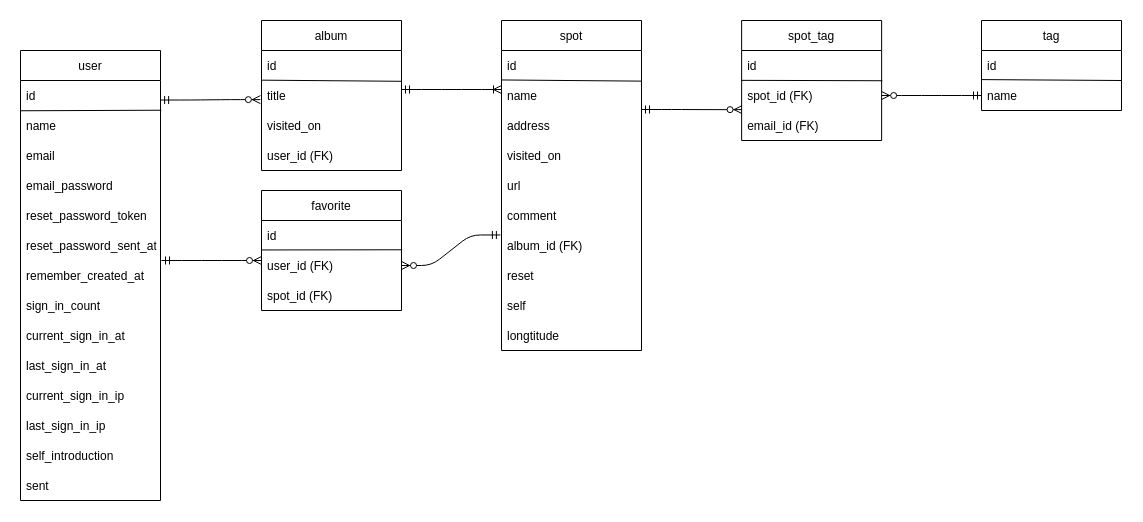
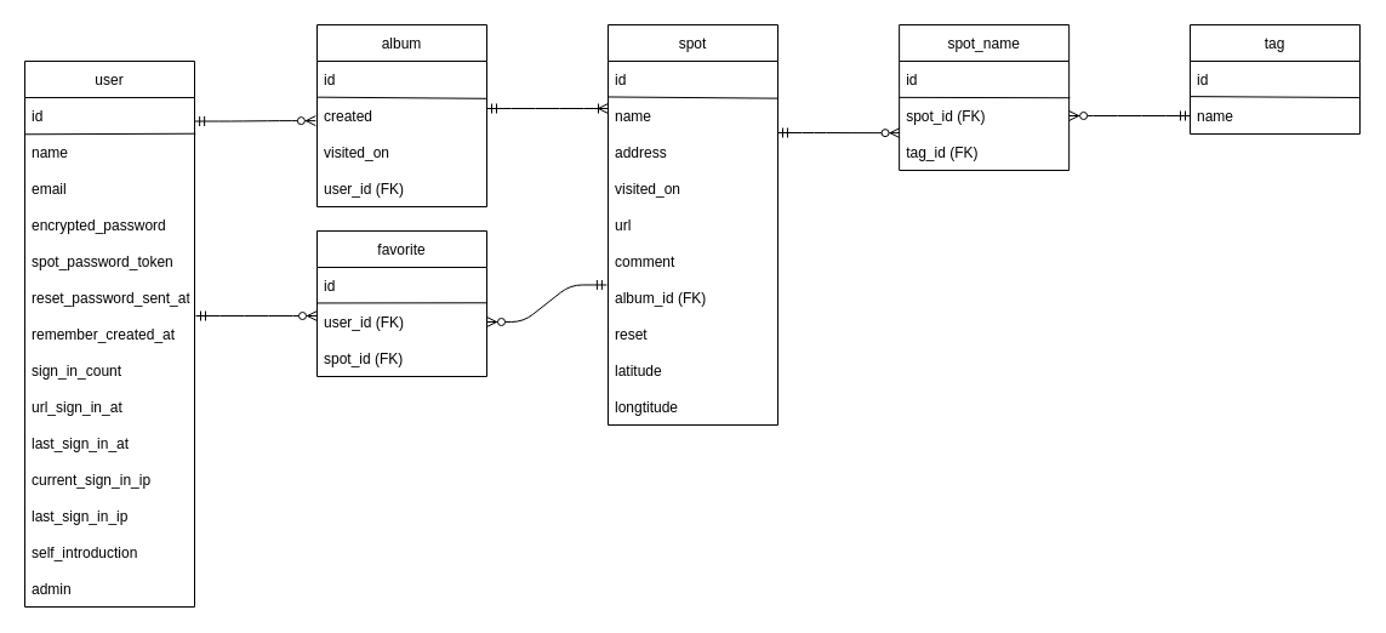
- <mxCell id="34" value="spot_tag" style="swimlane;fontStyle=0;childLayout=stackLayout;horizontal=1;startSize=30;horizontalStack=0;resizeParent=1;resizeParentMax=0;resizeLast=0;collapsible=1;marginBottom=0;" parent="1" vertex="1"><mxGeometry x="741.14" y="20" width="140" height="120" as="geometry" /></mxCell>
+ <mxCell id="34" value="spot_name" style="swimlane;fontStyle=0;childLayout=stackLayout;horizontal=1;startSize=30;horizontalStack=0;resizeParent=1;resizeParentMax=0;resizeLast=0;collapsible=1;marginBottom=0;" parent="1" vertex="1"><mxGeometry x="741.14" y="20" width="140" height="120" as="geometry" /></mxCell>
- <mxCell id="46" value="title" style="text;strokeColor=none;fillColor=none;align=left;verticalAlign=middle;spacingLeft=4;spacingRight=4;overflow=hidden;points=[[0,0.5],[1,0.5]];portConstraint=eastwest;rotatable=0;" parent="44" vertex="1"><mxGeometry y="60" width="140" height="30" as="geometry" /></mxCell>
+ <mxCell id="46" value="created" style="text;strokeColor=none;fillColor=none;align=left;verticalAlign=middle;spacingLeft=4;spacingRight=4;overflow=hidden;points=[[0,0.5],[1,0.5]];portConstraint=eastwest;rotatable=0;" parent="44" vertex="1"><mxGeometry y="60" width="140" height="30" as="geometry" /></mxCell>
- <mxCell id="37" value="email_id (FK)" style="text;strokeColor=none;fillColor=none;align=left;verticalAlign=middle;spacingLeft=4;spacingRight=4;overflow=hidden;points=[[0,0.5],[1,0.5]];portConstraint=eastwest;rotatable=0;" parent="34" vertex="1"><mxGeometry y="90" width="140" height="30" as="geometry" /></mxCell>
+ <mxCell id="37" value="tag_id (FK)" style="text;strokeColor=none;fillColor=none;align=left;verticalAlign=middle;spacingLeft=4;spacingRight=4;overflow=hidden;points=[[0,0.5],[1,0.5]];portConstraint=eastwest;rotatable=0;" parent="34" vertex="1"><mxGeometry y="90" width="140" height="30" as="geometry" /></mxCell>
- <mxCell id="6" value="email_password" style="text;strokeColor=none;fillColor=none;align=left;verticalAlign=middle;spacingLeft=4;spacingRight=4;overflow=hidden;points=[[0,0.5],[1,0.5]];portConstraint=eastwest;rotatable=0;" parent="2" vertex="1"><mxGeometry y="120" width="140" height="30" as="geometry" /></mxCell>
+ <mxCell id="6" value="encrypted_password" style="text;strokeColor=none;fillColor=none;align=left;verticalAlign=middle;spacingLeft=4;spacingRight=4;overflow=hidden;points=[[0,0.5],[1,0.5]];portConstraint=eastwest;rotatable=0;" parent="2" vertex="1"><mxGeometry y="120" width="140" height="30" as="geometry" /></mxCell>
- <mxCell id="7" value="reset_password_token" style="text;strokeColor=none;fillColor=none;align=left;verticalAlign=middle;spacingLeft=4;spacingRight=4;overflow=hidden;points=[[0,0.5],[1,0.5]];portConstraint=eastwest;rotatable=0;" parent="2" vertex="1"><mxGeometry y="150" width="140" height="30" as="geometry" /></mxCell>
+ <mxCell id="7" value="spot_password_token" style="text;strokeColor=none;fillColor=none;align=left;verticalAlign=middle;spacingLeft=4;spacingRight=4;overflow=hidden;points=[[0,0.5],[1,0.5]];portConstraint=eastwest;rotatable=0;" parent="2" vertex="1"><mxGeometry y="150" width="140" height="30" as="geometry" /></mxCell>
- <mxCell id="27" value="self" style="text;strokeColor=none;fillColor=none;align=left;verticalAlign=middle;spacingLeft=4;spacingRight=4;overflow=hidden;points=[[0,0.5],[1,0.5]];portConstraint=eastwest;rotatable=0;" parent="18" vertex="1"><mxGeometry y="270" width="140" height="30" as="geometry" /></mxCell>
+ <mxCell id="27" value="latitude" style="text;strokeColor=none;fillColor=none;align=left;verticalAlign=middle;spacingLeft=4;spacingRight=4;overflow=hidden;points=[[0,0.5],[1,0.5]];portConstraint=eastwest;rotatable=0;" parent="18" vertex="1"><mxGeometry y="270" width="140" height="30" as="geometry" /></mxCell>
- <mxCell id="11" value="current_sign_in_at" style="text;strokeColor=none;fillColor=none;align=left;verticalAlign=middle;spacingLeft=4;spacingRight=4;overflow=hidden;points=[[0,0.5],[1,0.5]];portConstraint=eastwest;rotatable=0;" parent="2" vertex="1"><mxGeometry y="270" width="140" height="30" as="geometry" /></mxCell>
+ <mxCell id="11" value="url_sign_in_at" style="text;strokeColor=none;fillColor=none;align=left;verticalAlign=middle;spacingLeft=4;spacingRight=4;overflow=hidden;points=[[0,0.5],[1,0.5]];portConstraint=eastwest;rotatable=0;" parent="2" vertex="1"><mxGeometry y="270" width="140" height="30" as="geometry" /></mxCell>
- <mxCell id="16" value="sent" style="text;strokeColor=none;fillColor=none;align=left;verticalAlign=middle;spacingLeft=4;spacingRight=4;overflow=hidden;points=[[0,0.5],[1,0.5]];portConstraint=eastwest;rotatable=0;" parent="2" vertex="1"><mxGeometry y="420" width="140" height="30" as="geometry" /></mxCell>
+ <mxCell id="16" value="admin" style="text;strokeColor=none;fillColor=none;align=left;verticalAlign=middle;spacingLeft=4;spacingRight=4;overflow=hidden;points=[[0,0.5],[1,0.5]];portConstraint=eastwest;rotatable=0;" parent="2" vertex="1"><mxGeometry y="420" width="140" height="30" as="geometry" /></mxCell>
